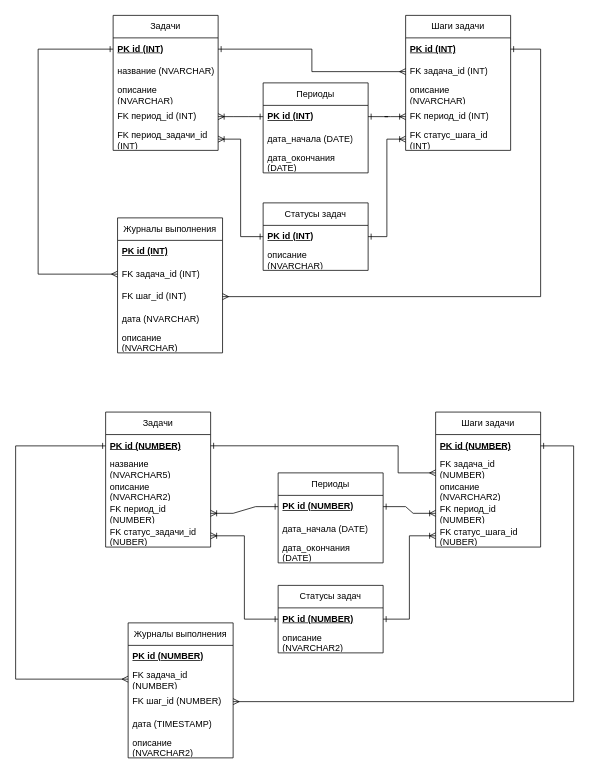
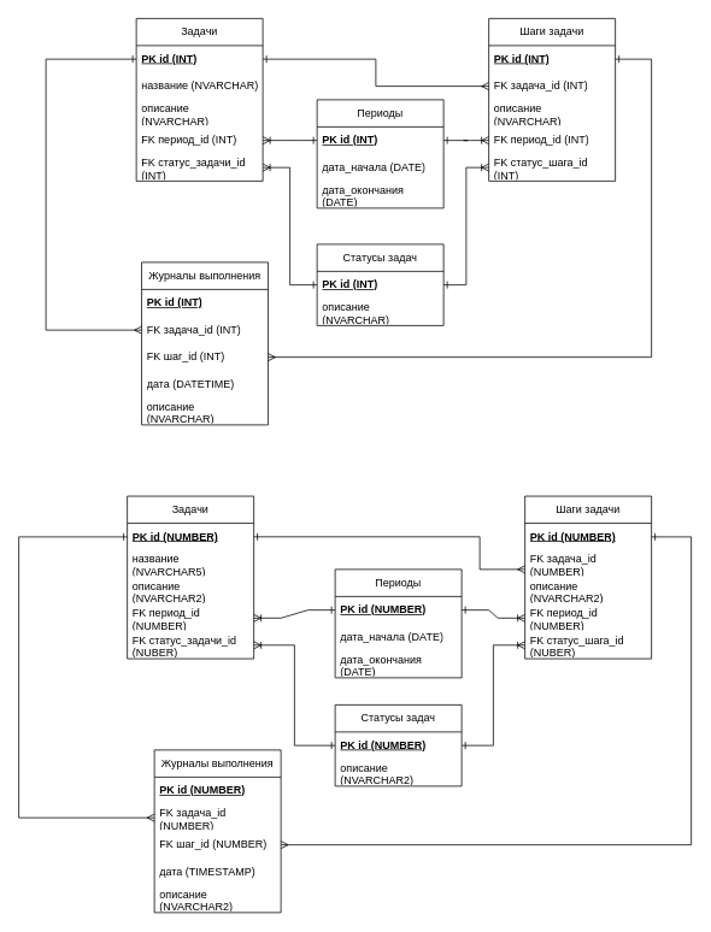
- <mxCell id="7" value="FK период_задачи_id (INT)" style="text;strokeColor=none;fillColor=none;align=left;verticalAlign=middle;spacingLeft=4;spacingRight=4;overflow=hidden;points=[[0,0.5],[1,0.5]];portConstraint=eastwest;rotatable=0;whiteSpace=wrap;html=1;" parent="2" vertex="1"><mxGeometry y="150" width="140" height="30" as="geometry" /></mxCell>
+ <mxCell id="7" value="FK статус_задачи_id (INT)" style="text;strokeColor=none;fillColor=none;align=left;verticalAlign=middle;spacingLeft=4;spacingRight=4;overflow=hidden;points=[[0,0.5],[1,0.5]];portConstraint=eastwest;rotatable=0;whiteSpace=wrap;html=1;" parent="2" vertex="1"><mxGeometry y="150" width="140" height="30" as="geometry" /></mxCell>
- <mxCell id="18" value="дата (NVARCHAR)" style="text;strokeColor=none;fillColor=none;align=left;verticalAlign=middle;spacingLeft=4;spacingRight=4;overflow=hidden;points=[[0,0.5],[1,0.5]];portConstraint=eastwest;rotatable=0;whiteSpace=wrap;html=1;" parent="14" vertex="1"><mxGeometry y="120" width="140" height="30" as="geometry" /></mxCell>
+ <mxCell id="18" value="дата (DATETIME)" style="text;strokeColor=none;fillColor=none;align=left;verticalAlign=middle;spacingLeft=4;spacingRight=4;overflow=hidden;points=[[0,0.5],[1,0.5]];portConstraint=eastwest;rotatable=0;whiteSpace=wrap;html=1;" parent="14" vertex="1"><mxGeometry y="120" width="140" height="30" as="geometry" /></mxCell>
